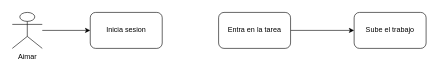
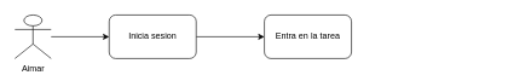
+ <mxCell id="4" style="edgeStyle=orthogonalEdgeStyle;rounded=0;orthogonalLoop=1;jettySize=auto;html=1;entryX=0;entryY=0.5;entryDx=0;entryDy=0;" edge="1" parent="1" source="5" target="7"><mxGeometry relative="1" as="geometry" /></mxCell>
- <mxCell id="6" style="edgeStyle=orthogonalEdgeStyle;rounded=0;orthogonalLoop=1;jettySize=auto;html=1;" edge="1" parent="1" source="7" target="8"><mxGeometry relative="1" as="geometry" /></mxCell>
- <mxCell id="8" value="Sube el trabajo" style="rounded=1;whiteSpace=wrap;html=1;" vertex="1" parent="1"><mxGeometry x="590" y="20" width="120" height="60" as="geometry" /></mxCell>
